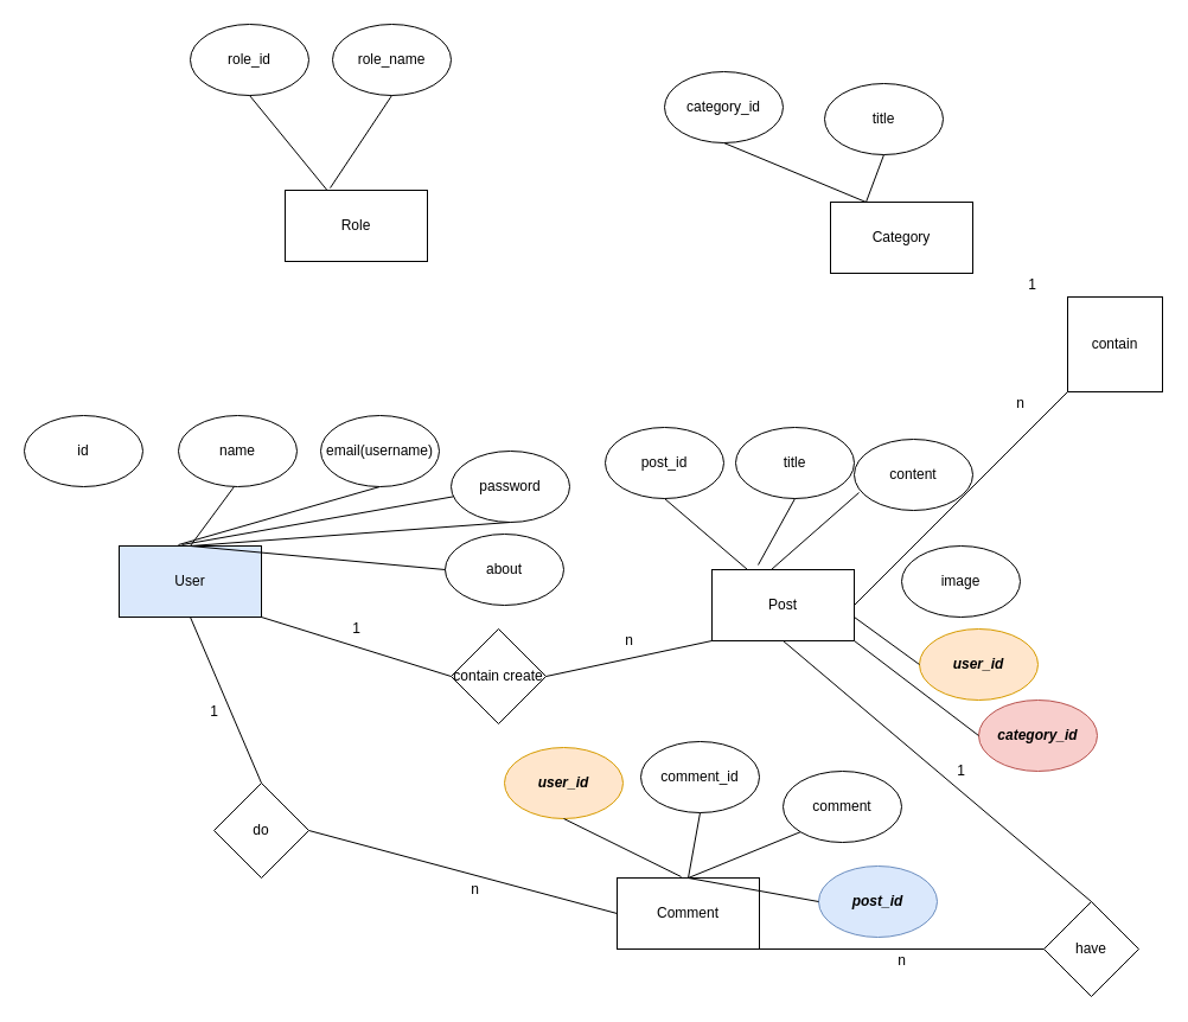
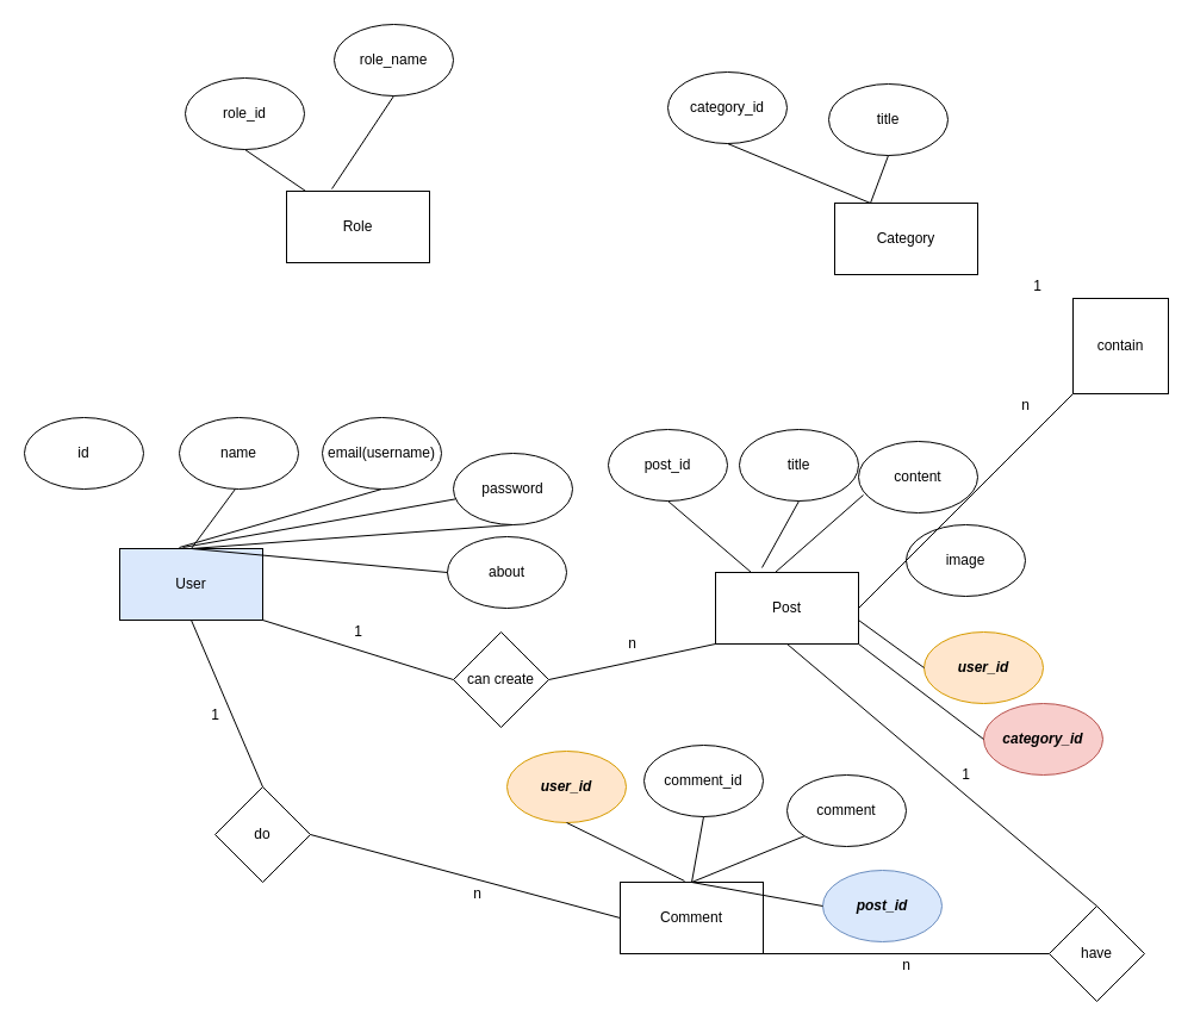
- <mxCell id="59" value="role_id" style="ellipse;whiteSpace=wrap;html=1;" vertex="1" parent="1"><mxGeometry x="160" y="20" width="100" height="60" as="geometry" /></mxCell>
+ <mxCell id="59" value="role_id" style="ellipse;whiteSpace=wrap;html=1;" vertex="1" parent="1"><mxGeometry x="155" y="65" width="100" height="60" as="geometry" /></mxCell>
- <mxCell id="17" value="image" style="ellipse;whiteSpace=wrap;html=1;" vertex="1" parent="1"><mxGeometry x="760" y="460" width="100" height="60" as="geometry" /></mxCell>
+ <mxCell id="17" value="image" style="ellipse;whiteSpace=wrap;html=1;" vertex="1" parent="1"><mxGeometry x="760" y="440" width="100" height="60" as="geometry" /></mxCell>
- <mxCell id="23" value="contain create" style="rhombus;whiteSpace=wrap;html=1;" vertex="1" parent="1"><mxGeometry x="380" y="530" width="80" height="80" as="geometry" /></mxCell>
+ <mxCell id="23" value="can create" style="rhombus;whiteSpace=wrap;html=1;" vertex="1" parent="1"><mxGeometry x="380" y="530" width="80" height="80" as="geometry" /></mxCell>
